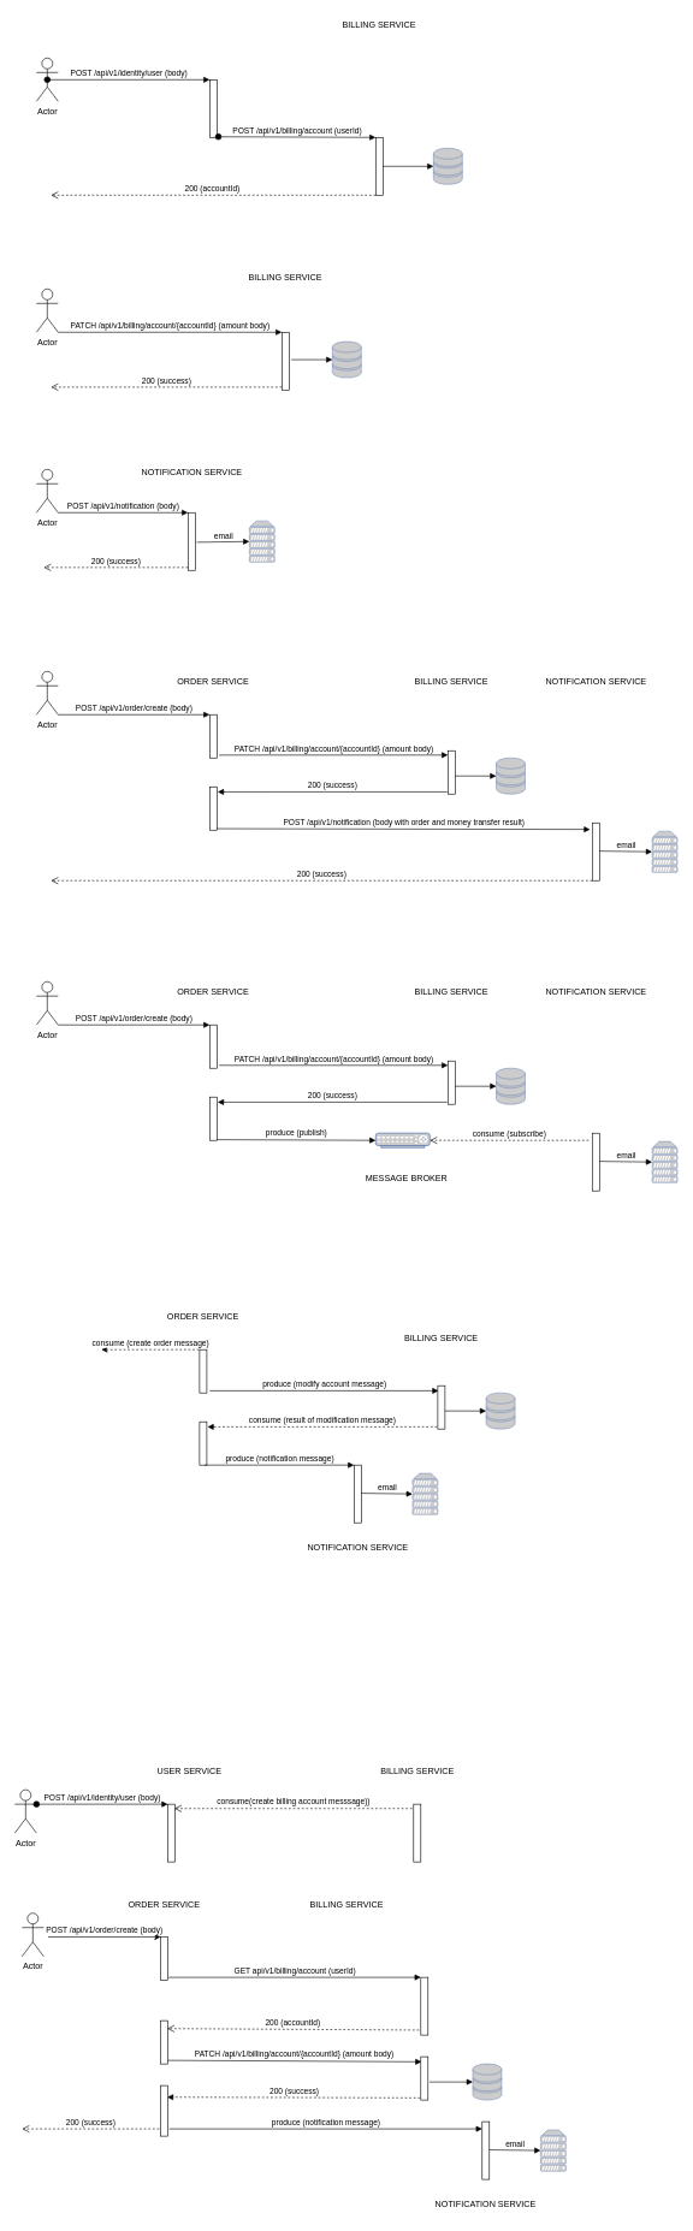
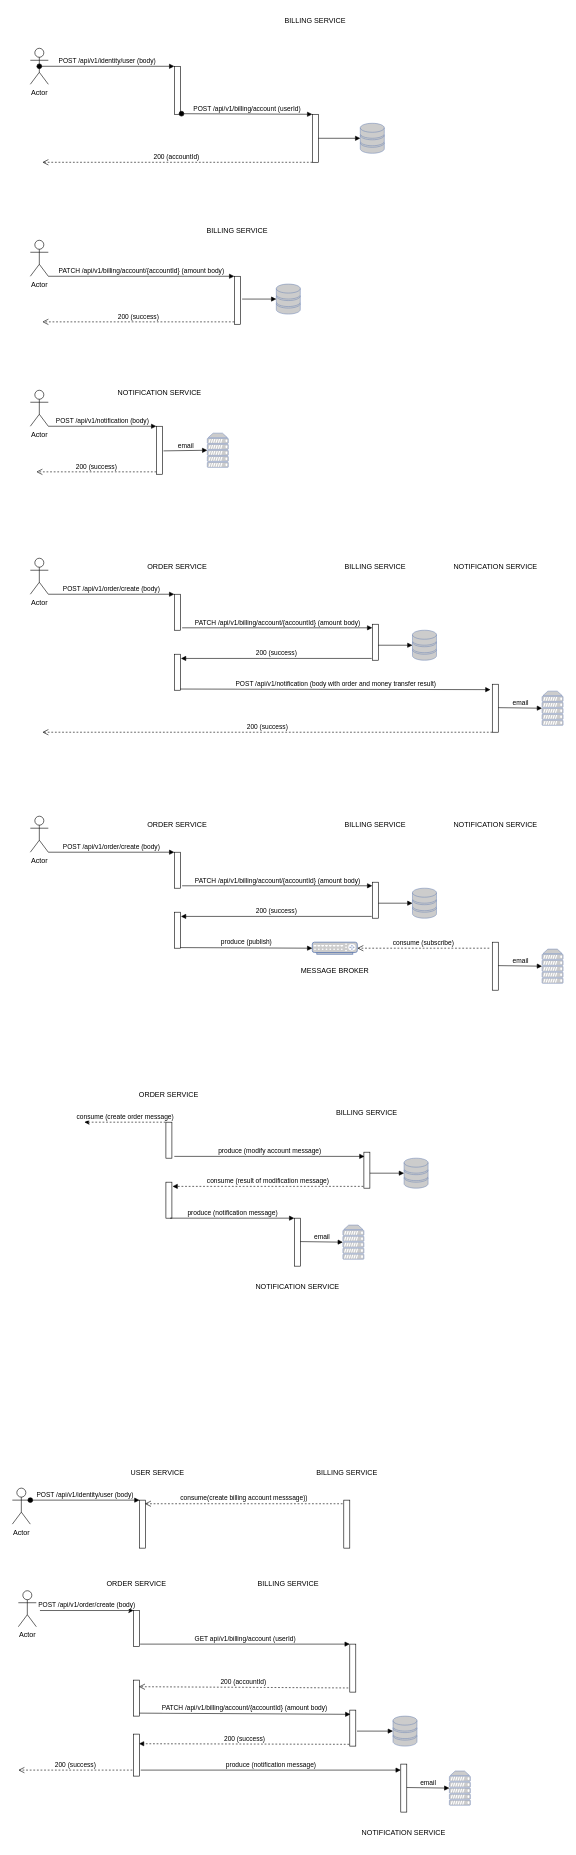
- <mxCell id="60" value="MESSAGE BROKER" style="text;html=1;strokeColor=none;fillColor=none;align=center;verticalAlign=middle;whiteSpace=wrap;rounded=0;" vertex="1" parent="1"><mxGeometry x="492.5" y="1618" width="140" height="30" as="geometry" /></mxCell>
+ <mxCell id="60" value="MESSAGE BROKER" style="text;html=1;strokeColor=none;fillColor=none;align=center;verticalAlign=middle;whiteSpace=wrap;rounded=0;" vertex="1" parent="1"><mxGeometry x="487.5" y="1603" width="140" height="30" as="geometry" /></mxCell>
